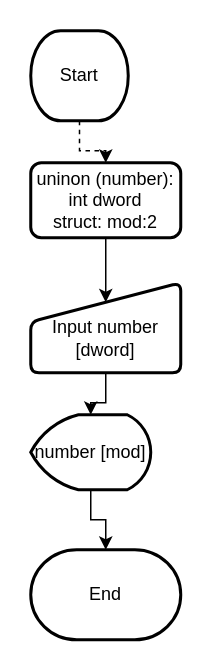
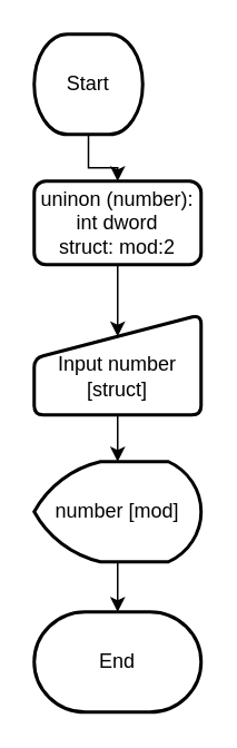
- <mxCell id="2" style="edgeStyle=orthogonalEdgeStyle;rounded=0;orthogonalLoop=1;jettySize=auto;html=1;entryX=0.5;entryY=0;entryDx=0;entryDy=0;strokeWidth=1;dashed=1;" parent="1" source="3" target="5" edge="1"><mxGeometry relative="1" as="geometry" /></mxCell>
+ <mxCell id="2" style="edgeStyle=orthogonalEdgeStyle;rounded=0;orthogonalLoop=1;jettySize=auto;html=1;entryX=0.5;entryY=0;entryDx=0;entryDy=0;strokeWidth=1;" parent="1" source="3" target="5" edge="1"><mxGeometry relative="1" as="geometry" /></mxCell>
- <mxCell id="7" value="&lt;br&gt;Input number&lt;br&gt;[dword]" style="html=1;strokeWidth=2;shape=manualInput;whiteSpace=wrap;rounded=1;size=26;arcSize=11;" parent="1" vertex="1"><mxGeometry x="20" y="188" width="100" height="60" as="geometry" /></mxCell>
+ <mxCell id="7" value="&lt;br&gt;Input number&lt;br&gt;[struct]" style="html=1;strokeWidth=2;shape=manualInput;whiteSpace=wrap;rounded=1;size=26;arcSize=11;" parent="1" vertex="1"><mxGeometry x="20" y="188" width="100" height="60" as="geometry" /></mxCell>
- <mxCell id="9" value="&lt;span&gt;number [mod]&lt;/span&gt;" style="strokeWidth=2;html=1;shape=mxgraph.flowchart.display;whiteSpace=wrap;" parent="1" vertex="1"><mxGeometry x="20" y="276" width="80" height="50" as="geometry" /></mxCell>
+ <mxCell id="9" value="&lt;span&gt;number [mod]&lt;/span&gt;" style="strokeWidth=2;html=1;shape=mxgraph.flowchart.display;whiteSpace=wrap;" parent="1" vertex="1"><mxGeometry x="20" y="276" width="100" height="60" as="geometry" /></mxCell>
